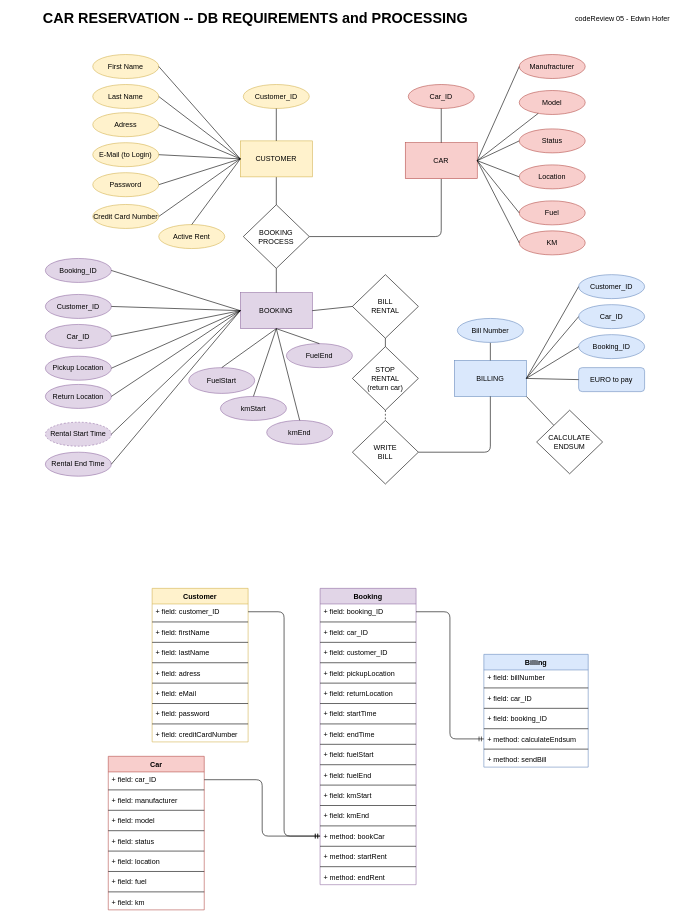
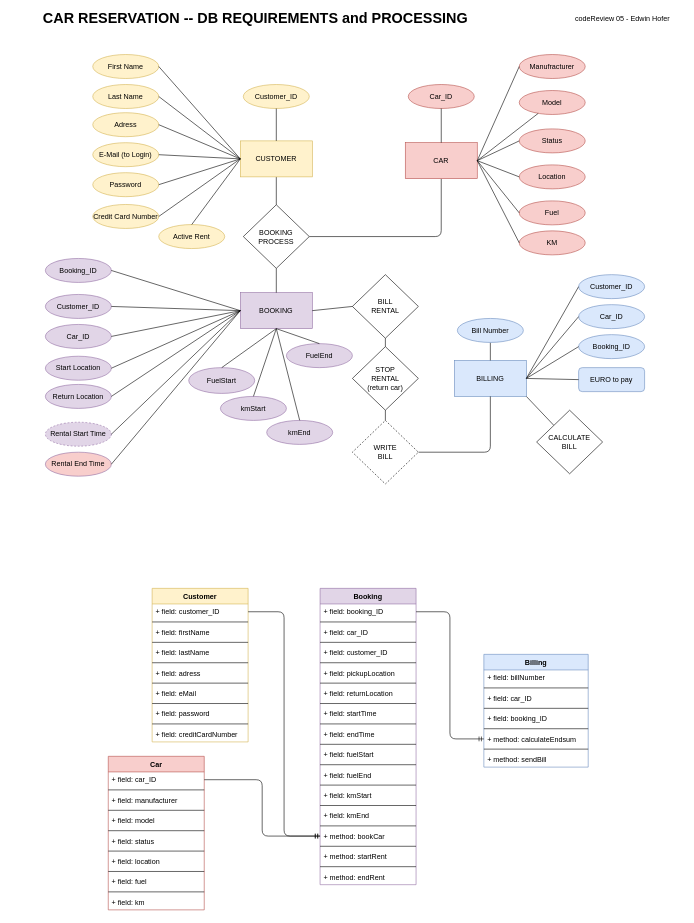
- <mxCell id="38" value="&lt;div&gt;Pickup Location&lt;/div&gt;" style="ellipse;whiteSpace=wrap;html=1;fillColor=#e1d5e7;strokeColor=#9673a6;" vertex="1" parent="1"><mxGeometry x="75.14" y="593" width="110" height="40" as="geometry" /></mxCell>
+ <mxCell id="38" value="&lt;div&gt;Start Location&lt;/div&gt;" style="ellipse;whiteSpace=wrap;html=1;fillColor=#e1d5e7;strokeColor=#9673a6;" vertex="1" parent="1"><mxGeometry x="75.14" y="593" width="110" height="40" as="geometry" /></mxCell>
- <mxCell id="125" style="edgeStyle=orthogonalEdgeStyle;rounded=1;orthogonalLoop=1;jettySize=auto;html=1;exitX=0.5;exitY=1;exitDx=0;exitDy=0;entryX=0.5;entryY=0;entryDx=0;entryDy=0;endArrow=none;endFill=0;strokeColor=#000000;dashed=1;" edge="1" parent="1" source="126" target="122"><mxGeometry relative="1" as="geometry" /></mxCell>
+ <mxCell id="125" style="edgeStyle=orthogonalEdgeStyle;rounded=1;orthogonalLoop=1;jettySize=auto;html=1;exitX=0.5;exitY=1;exitDx=0;exitDy=0;entryX=0.5;entryY=0;entryDx=0;entryDy=0;endArrow=none;endFill=0;strokeColor=#000000;" edge="1" parent="1" source="126" target="122"><mxGeometry relative="1" as="geometry" /></mxCell>
- <mxCell id="132" value="&lt;div&gt;CALCULATE&lt;/div&gt;&lt;div&gt;ENDSUM&lt;br&gt;&lt;/div&gt;" style="rhombus;whiteSpace=wrap;html=1;" vertex="1" parent="1"><mxGeometry x="894.14" y="683" width="110" height="106" as="geometry" /></mxCell>
+ <mxCell id="132" value="&lt;div&gt;CALCULATE&lt;/div&gt;&lt;div&gt;BILL&lt;br&gt;&lt;/div&gt;" style="rhombus;whiteSpace=wrap;html=1;" vertex="1" parent="1"><mxGeometry x="894.14" y="683" width="110" height="106" as="geometry" /></mxCell>
- <mxCell id="122" value="&lt;div&gt;WRITE&lt;/div&gt;&lt;div&gt;BILL&lt;br&gt;&lt;/div&gt;" style="rhombus;whiteSpace=wrap;html=1;" vertex="1" parent="1"><mxGeometry x="587" y="700" width="110" height="106" as="geometry" /></mxCell>
+ <mxCell id="122" value="&lt;div&gt;WRITE&lt;/div&gt;&lt;div&gt;BILL&lt;br&gt;&lt;/div&gt;" style="rhombus;whiteSpace=wrap;html=1;dashed=1;" vertex="1" parent="1"><mxGeometry x="587" y="700" width="110" height="106" as="geometry" /></mxCell>
- <mxCell id="138" value="Rental End Time" style="ellipse;whiteSpace=wrap;html=1;fillColor=#e1d5e7;strokeColor=#9673a6;" vertex="1" parent="1"><mxGeometry x="75.14" y="753" width="110" height="40" as="geometry" /></mxCell>
+ <mxCell id="138" value="Rental End Time" style="ellipse;whiteSpace=wrap;html=1;fillColor=#f8cecc;strokeColor=#9673a6;" vertex="1" parent="1"><mxGeometry x="75.14" y="753" width="110" height="40" as="geometry" /></mxCell>
